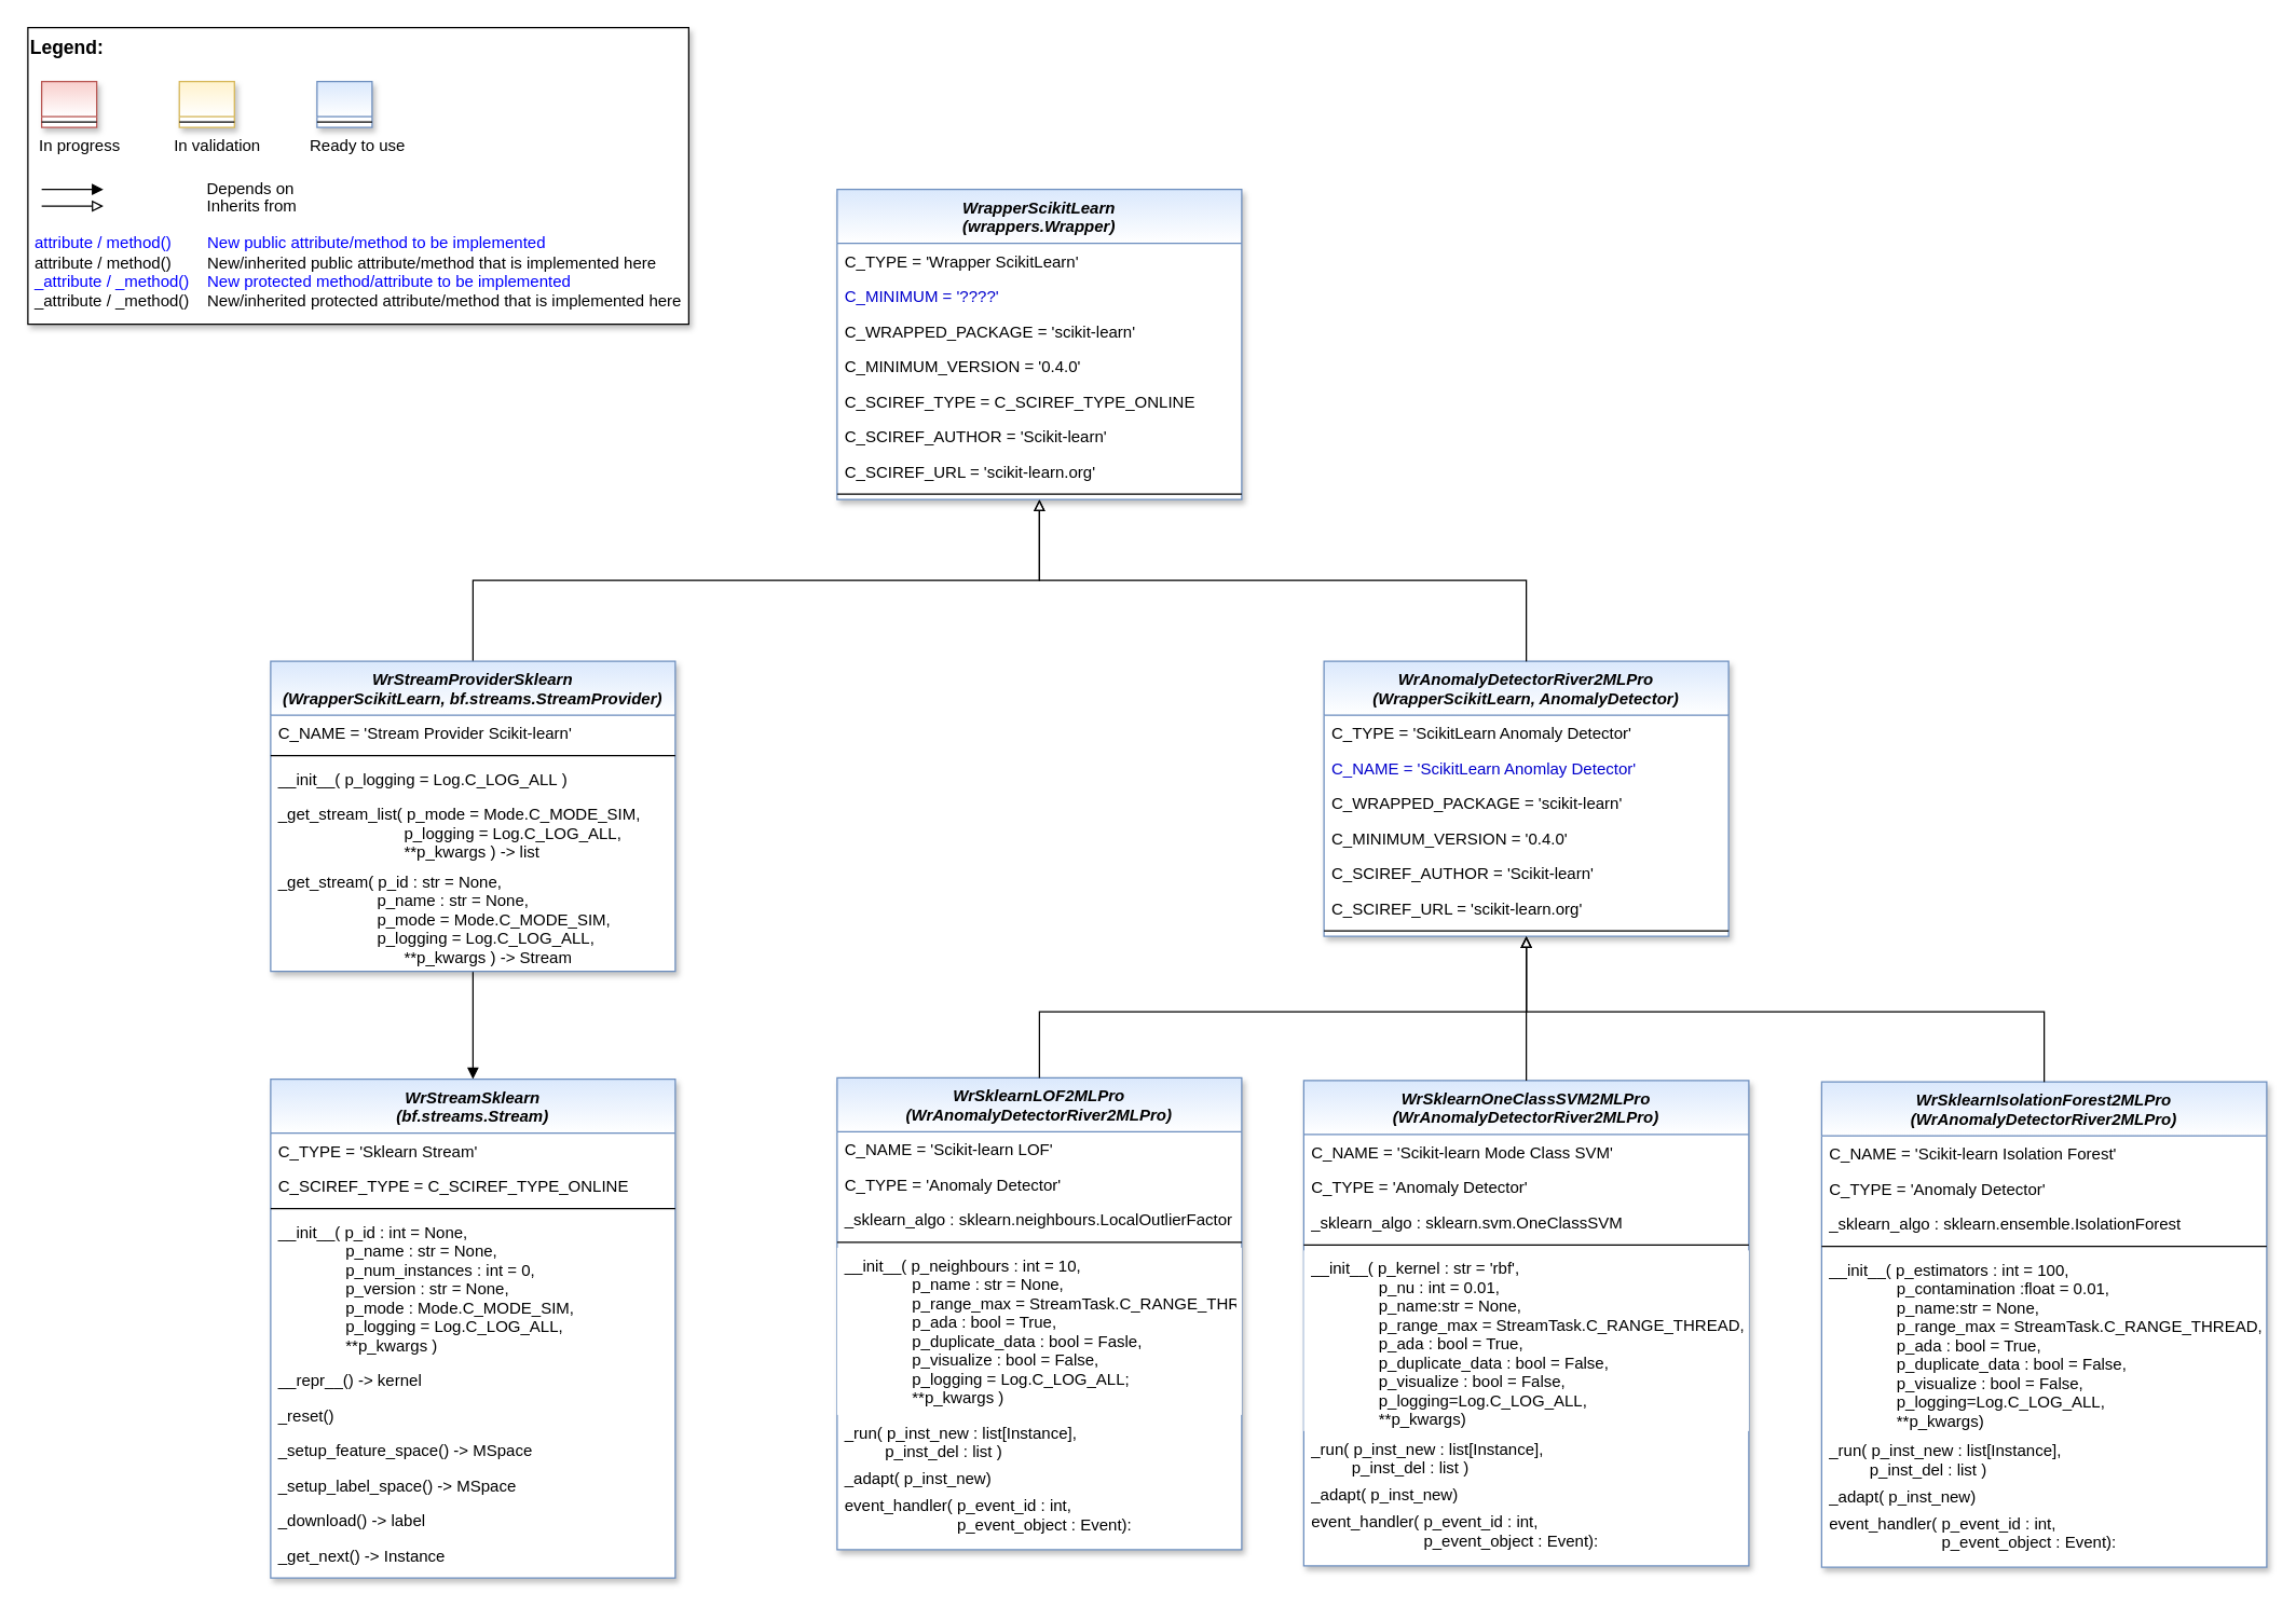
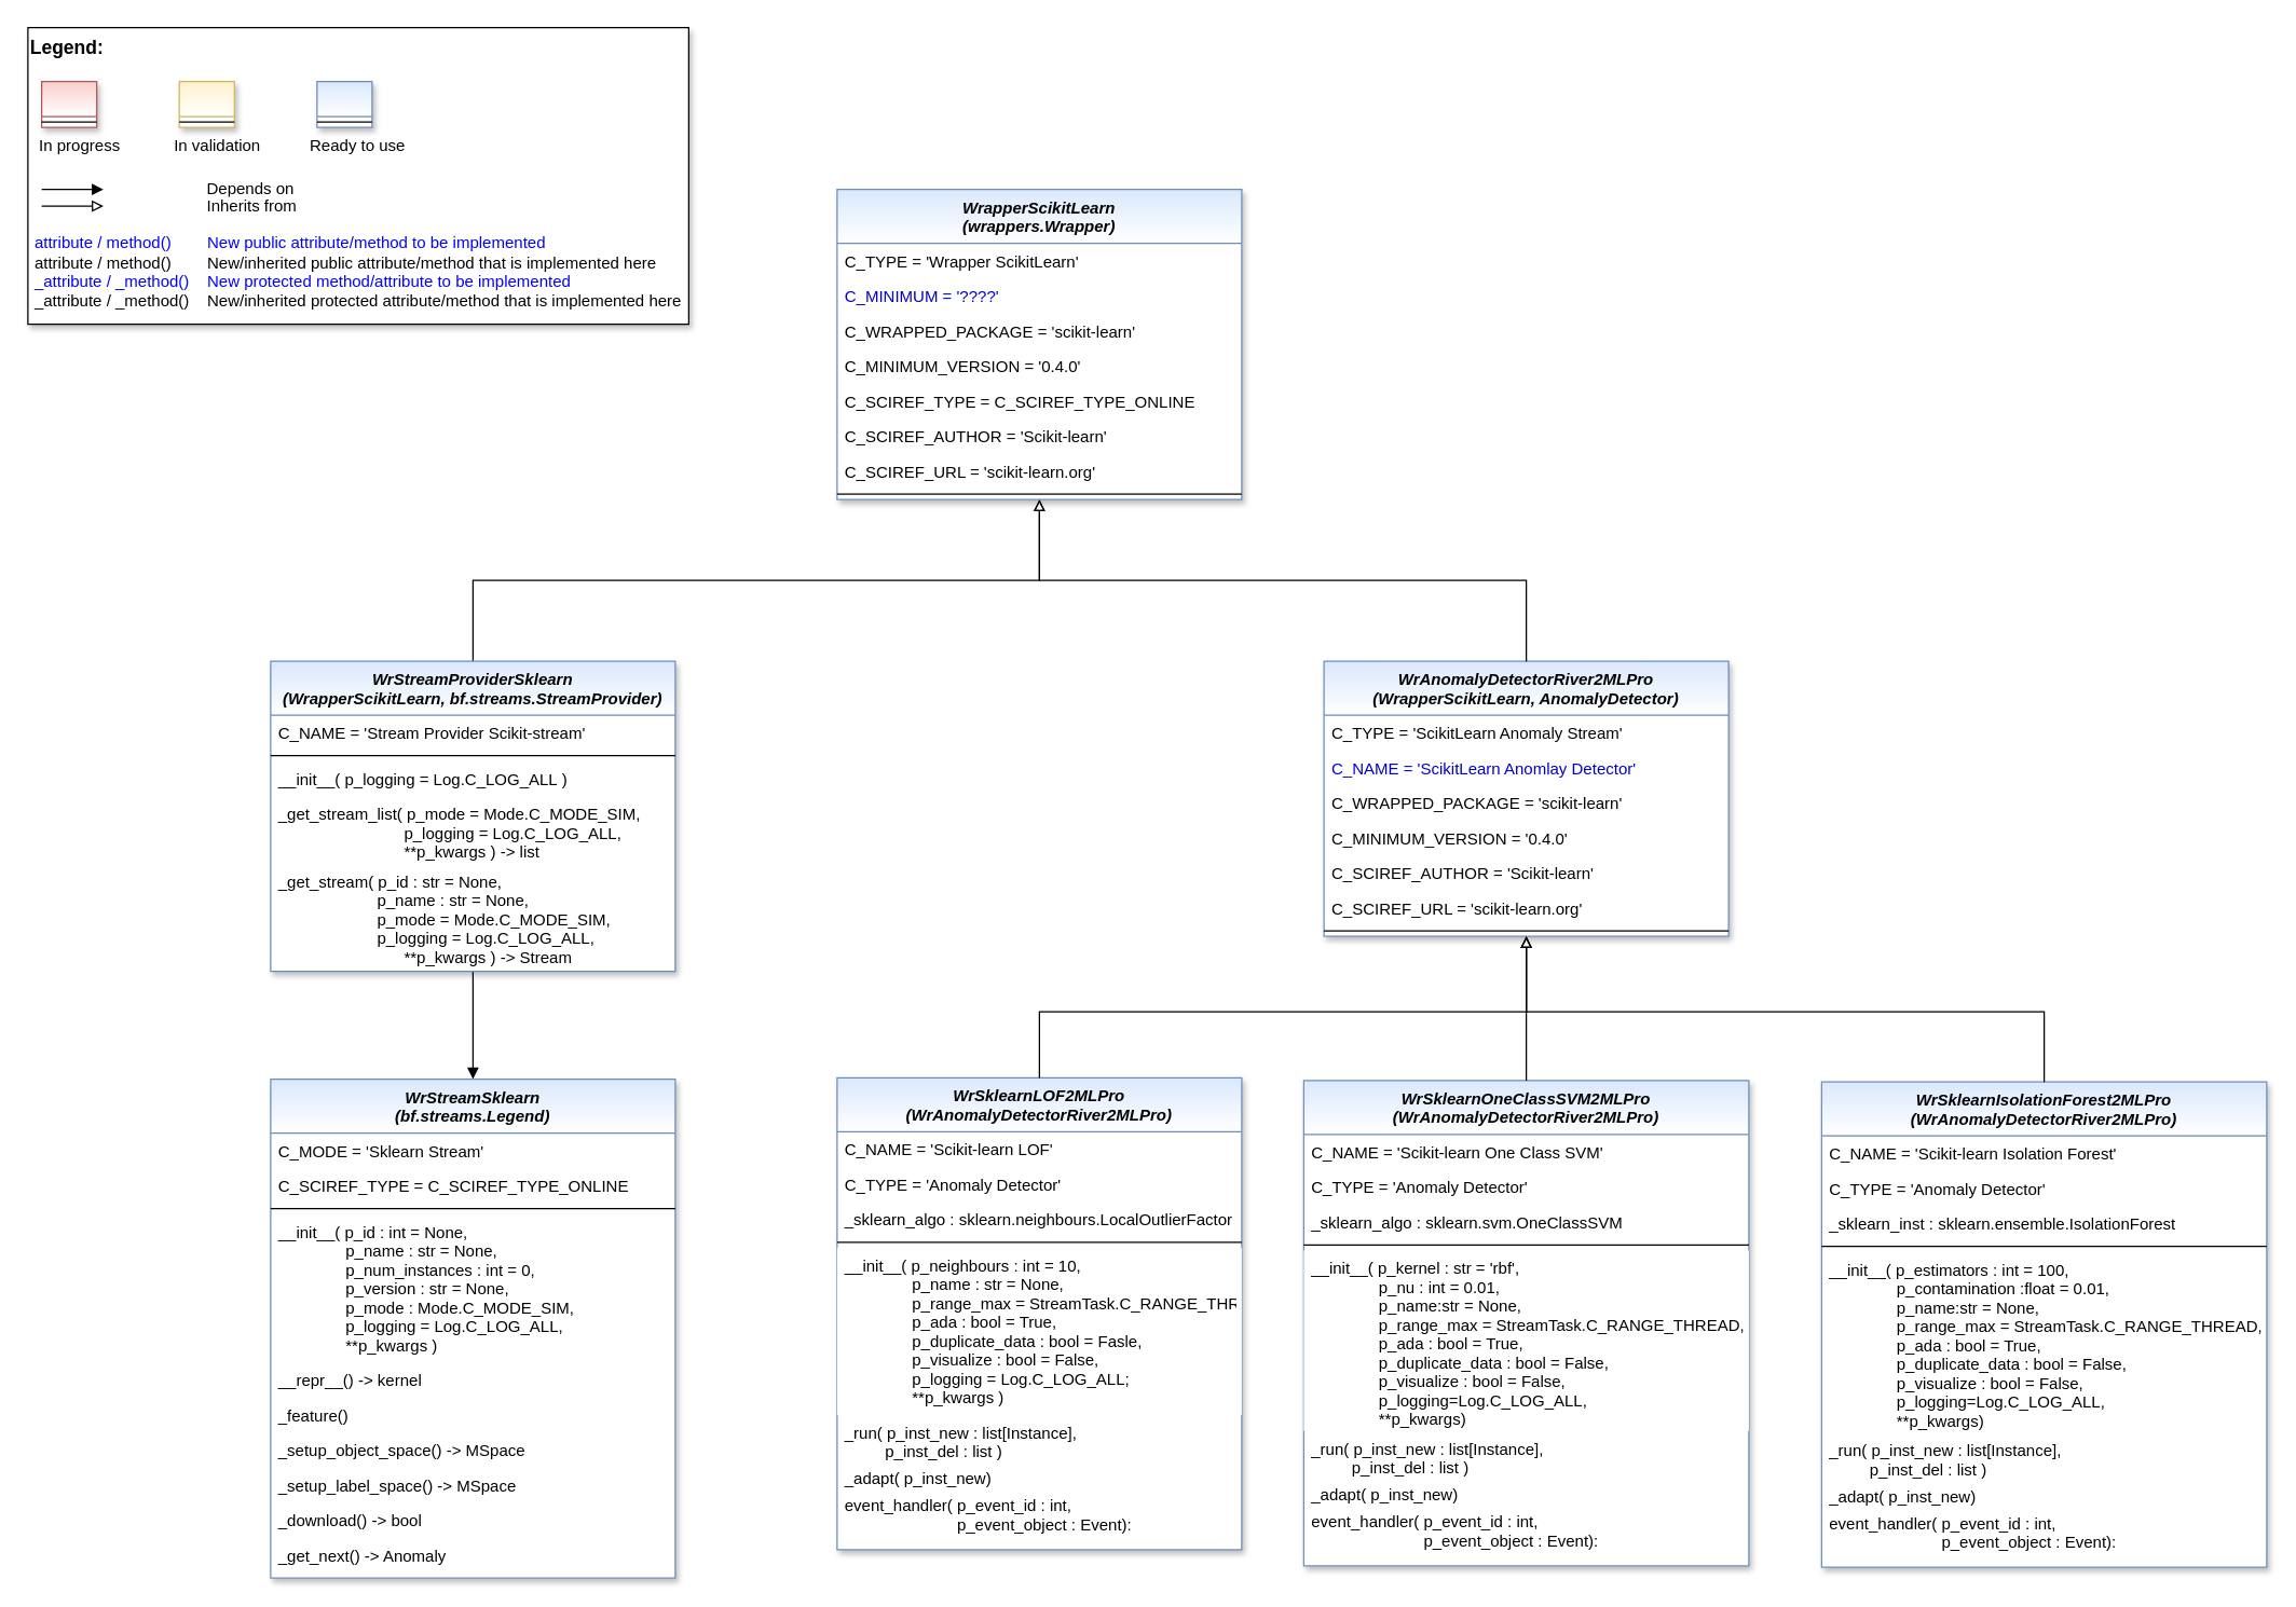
- <mxCell id="15" value="C_NAME = 'Stream Provider Scikit-learn'" style="text;align=left;verticalAlign=top;spacingLeft=4;spacingRight=4;overflow=hidden;rotatable=0;points=[[0,0.5],[1,0.5]];portConstraint=eastwest;fontColor=default;" parent="14" vertex="1"><mxGeometry y="40" width="300" height="26" as="geometry" /></mxCell>
+ <mxCell id="15" value="C_NAME = 'Stream Provider Scikit-stream'" style="text;align=left;verticalAlign=top;spacingLeft=4;spacingRight=4;overflow=hidden;rotatable=0;points=[[0,0.5],[1,0.5]];portConstraint=eastwest;fontColor=default;" parent="14" vertex="1"><mxGeometry y="40" width="300" height="26" as="geometry" /></mxCell>
- <mxCell id="59" value="C_TYPE = 'ScikitLearn Anomaly Detector'" style="text;align=left;verticalAlign=top;spacingLeft=4;spacingRight=4;overflow=hidden;rotatable=0;points=[[0,0.5],[1,0.5]];portConstraint=eastwest;fontColor=default;" parent="58" vertex="1"><mxGeometry y="40" width="300" height="26" as="geometry" /></mxCell>
+ <mxCell id="59" value="C_TYPE = 'ScikitLearn Anomaly Stream'" style="text;align=left;verticalAlign=top;spacingLeft=4;spacingRight=4;overflow=hidden;rotatable=0;points=[[0,0.5],[1,0.5]];portConstraint=eastwest;fontColor=default;" parent="58" vertex="1"><mxGeometry y="40" width="300" height="26" as="geometry" /></mxCell>
- <mxCell id="29" value="WrStreamSklearn&#10;(bf.streams.Stream)" style="swimlane;fontStyle=3;align=center;verticalAlign=top;childLayout=stackLayout;horizontal=1;startSize=40;horizontalStack=0;resizeParent=1;resizeLast=0;collapsible=1;marginBottom=0;rounded=0;shadow=1;strokeWidth=1;fillColor=#dae8fc;strokeColor=#6c8ebf;swimlaneFillColor=#ffffff;gradientColor=#FFFFFF;" parent="1" vertex="1"><mxGeometry x="200" y="800" width="300" height="370" as="geometry"><mxRectangle x="230" y="140" width="160" height="26" as="alternateBounds" /></mxGeometry></mxCell>
+ <mxCell id="29" value="WrStreamSklearn&#10;(bf.streams.Legend)" style="swimlane;fontStyle=3;align=center;verticalAlign=top;childLayout=stackLayout;horizontal=1;startSize=40;horizontalStack=0;resizeParent=1;resizeLast=0;collapsible=1;marginBottom=0;rounded=0;shadow=1;strokeWidth=1;fillColor=#dae8fc;strokeColor=#6c8ebf;swimlaneFillColor=#ffffff;gradientColor=#FFFFFF;" parent="1" vertex="1"><mxGeometry x="200" y="800" width="300" height="370" as="geometry"><mxRectangle x="230" y="140" width="160" height="26" as="alternateBounds" /></mxGeometry></mxCell>
- <mxCell id="30" value="C_TYPE = 'Sklearn Stream'" style="text;align=left;verticalAlign=top;spacingLeft=4;spacingRight=4;overflow=hidden;rotatable=0;points=[[0,0.5],[1,0.5]];portConstraint=eastwest;fontColor=default;" parent="29" vertex="1"><mxGeometry y="40" width="300" height="26" as="geometry" /></mxCell>
+ <mxCell id="30" value="C_MODE = 'Sklearn Stream'" style="text;align=left;verticalAlign=top;spacingLeft=4;spacingRight=4;overflow=hidden;rotatable=0;points=[[0,0.5],[1,0.5]];portConstraint=eastwest;fontColor=default;" parent="29" vertex="1"><mxGeometry y="40" width="300" height="26" as="geometry" /></mxCell>
- <mxCell id="41" value="C_NAME = 'Scikit-learn Mode Class SVM'" style="text;align=left;verticalAlign=top;spacingLeft=4;spacingRight=4;overflow=hidden;rotatable=0;points=[[0,0.5],[1,0.5]];portConstraint=eastwest;fontColor=default;" parent="40" vertex="1"><mxGeometry y="40" width="330" height="26" as="geometry" /></mxCell>
+ <mxCell id="41" value="C_NAME = 'Scikit-learn One Class SVM'" style="text;align=left;verticalAlign=top;spacingLeft=4;spacingRight=4;overflow=hidden;rotatable=0;points=[[0,0.5],[1,0.5]];portConstraint=eastwest;fontColor=default;" parent="40" vertex="1"><mxGeometry y="40" width="330" height="26" as="geometry" /></mxCell>
- <mxCell id="69" value="_sklearn_algo : sklearn.ensemble.IsolationForest" style="text;align=left;verticalAlign=top;spacingLeft=4;spacingRight=4;overflow=hidden;rotatable=0;points=[[0,0.5],[1,0.5]];portConstraint=eastwest;fontColor=default;" vertex="1" parent="66"><mxGeometry y="92" width="330" height="26" as="geometry" /></mxCell>
+ <mxCell id="69" value="_sklearn_inst : sklearn.ensemble.IsolationForest" style="text;align=left;verticalAlign=top;spacingLeft=4;spacingRight=4;overflow=hidden;rotatable=0;points=[[0,0.5],[1,0.5]];portConstraint=eastwest;fontColor=default;" vertex="1" parent="66"><mxGeometry y="92" width="330" height="26" as="geometry" /></mxCell>
- <mxCell id="35" value="_reset()" style="text;align=left;verticalAlign=top;spacingLeft=4;spacingRight=4;overflow=hidden;rotatable=0;points=[[0,0.5],[1,0.5]];portConstraint=eastwest;fontColor=default;" parent="29" vertex="1"><mxGeometry y="236" width="300" height="26" as="geometry" /></mxCell>
+ <mxCell id="35" value="_feature()" style="text;align=left;verticalAlign=top;spacingLeft=4;spacingRight=4;overflow=hidden;rotatable=0;points=[[0,0.5],[1,0.5]];portConstraint=eastwest;fontColor=default;" parent="29" vertex="1"><mxGeometry y="236" width="300" height="26" as="geometry" /></mxCell>
- <mxCell id="36" value="_setup_feature_space() -&gt; MSpace" style="text;align=left;verticalAlign=top;spacingLeft=4;spacingRight=4;overflow=hidden;rotatable=0;points=[[0,0.5],[1,0.5]];portConstraint=eastwest;fontColor=default;" parent="29" vertex="1"><mxGeometry y="262" width="300" height="26" as="geometry" /></mxCell>
+ <mxCell id="36" value="_setup_object_space() -&gt; MSpace" style="text;align=left;verticalAlign=top;spacingLeft=4;spacingRight=4;overflow=hidden;rotatable=0;points=[[0,0.5],[1,0.5]];portConstraint=eastwest;fontColor=default;" parent="29" vertex="1"><mxGeometry y="262" width="300" height="26" as="geometry" /></mxCell>
- <mxCell id="38" value="_download() -&gt; label" style="text;align=left;verticalAlign=top;spacingLeft=4;spacingRight=4;overflow=hidden;rotatable=0;points=[[0,0.5],[1,0.5]];portConstraint=eastwest;fontColor=default;" parent="29" vertex="1"><mxGeometry y="314" width="300" height="26" as="geometry" /></mxCell>
+ <mxCell id="38" value="_download() -&gt; bool" style="text;align=left;verticalAlign=top;spacingLeft=4;spacingRight=4;overflow=hidden;rotatable=0;points=[[0,0.5],[1,0.5]];portConstraint=eastwest;fontColor=default;" parent="29" vertex="1"><mxGeometry y="314" width="300" height="26" as="geometry" /></mxCell>
- <mxCell id="39" value="_get_next() -&gt; Instance" style="text;align=left;verticalAlign=top;spacingLeft=4;spacingRight=4;overflow=hidden;rotatable=0;points=[[0,0.5],[1,0.5]];portConstraint=eastwest;fontColor=default;" parent="29" vertex="1"><mxGeometry y="340" width="300" height="26" as="geometry" /></mxCell>
+ <mxCell id="39" value="_get_next() -&gt; Anomaly" style="text;align=left;verticalAlign=top;spacingLeft=4;spacingRight=4;overflow=hidden;rotatable=0;points=[[0,0.5],[1,0.5]];portConstraint=eastwest;fontColor=default;" parent="29" vertex="1"><mxGeometry y="340" width="300" height="26" as="geometry" /></mxCell>
